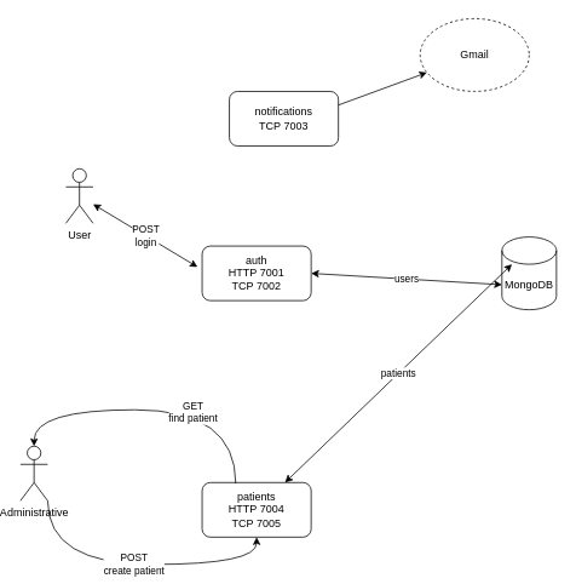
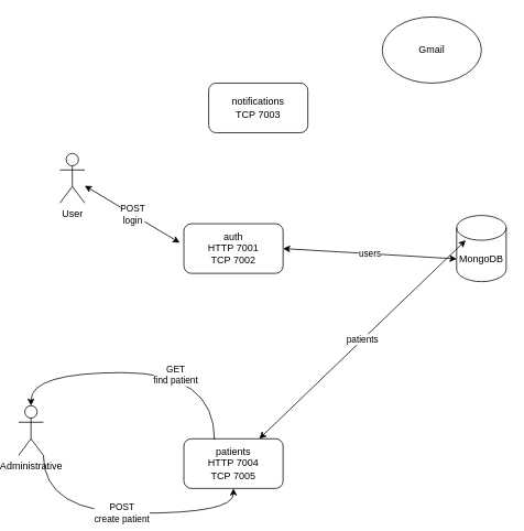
- <mxCell id="8" value="Gmail" style="ellipse;whiteSpace=wrap;html=1;dashed=1;" parent="1" vertex="1"><mxGeometry x="460" y="20" width="120" height="80" as="geometry" /></mxCell>
+ <mxCell id="8" value="Gmail" style="ellipse;whiteSpace=wrap;html=1;" parent="1" vertex="1"><mxGeometry x="460" y="20" width="120" height="80" as="geometry" /></mxCell>
- <mxCell id="9" value="" style="endArrow=classic;html=1;rounded=0;exitX=1;exitY=0.25;exitDx=0;exitDy=0;" parent="1" source="7" target="8" edge="1"><mxGeometry width="50" height="50" relative="1" as="geometry"><mxPoint x="310" y="290" as="sourcePoint" /><mxPoint x="360" y="240" as="targetPoint" /></mxGeometry></mxCell>
